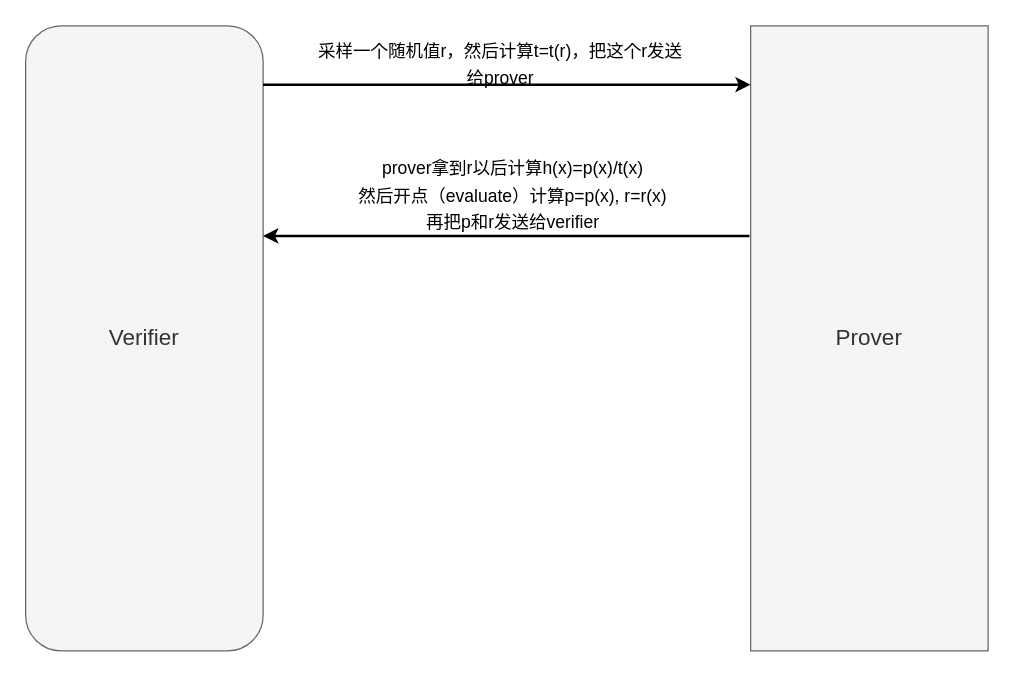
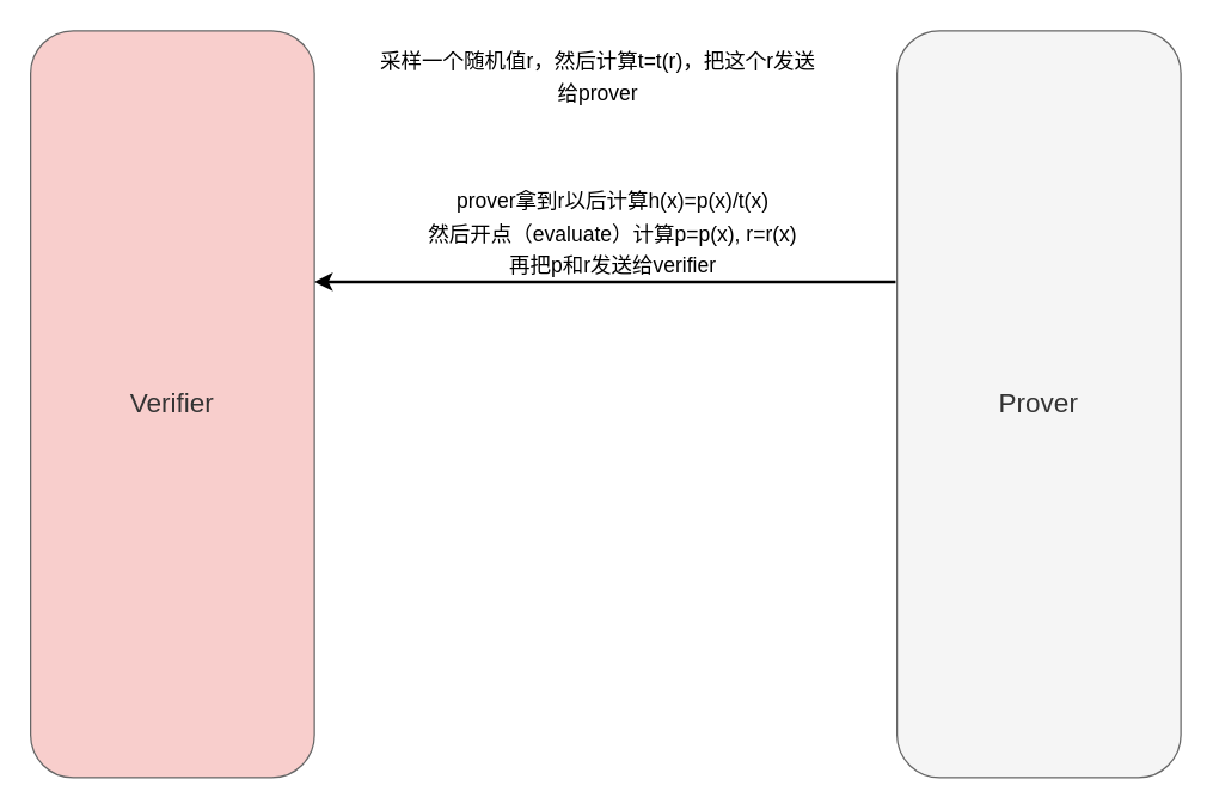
- <mxCell id="4" value="" style="endArrow=classic;html=1;rounded=0;fontSize=18;strokeWidth=2;exitX=1;exitY=0.094;exitDx=0;exitDy=0;exitPerimeter=0;entryX=0;entryY=0.094;entryDx=0;entryDy=0;entryPerimeter=0;" edge="1" parent="1" source="2" target="3"><mxGeometry width="50" height="50" relative="1" as="geometry"><mxPoint x="330" y="220" as="sourcePoint" /><mxPoint x="380" y="170" as="targetPoint" /></mxGeometry></mxCell>
- <mxCell id="2" value="&lt;font style=&quot;font-size: 18px;&quot;&gt;Verifier&lt;/font&gt;" style="rounded=1;whiteSpace=wrap;html=1;fillColor=#f5f5f5;fontColor=#333333;strokeColor=#666666;" vertex="1" parent="1"><mxGeometry x="20" y="20" width="190" height="500" as="geometry" /></mxCell>
+ <mxCell id="2" value="&lt;font style=&quot;font-size: 18px;&quot;&gt;Verifier&lt;/font&gt;" style="rounded=1;whiteSpace=wrap;html=1;fillColor=#f8cecc;fontColor=#333333;strokeColor=#666666;" vertex="1" parent="1"><mxGeometry x="20" y="20" width="190" height="500" as="geometry" /></mxCell>
- <mxCell id="3" value="&lt;font style=&quot;font-size: 18px;&quot;&gt;Prover&lt;/font&gt;" style="whiteSpace=wrap;html=1;fillColor=#f5f5f5;fontColor=#333333;strokeColor=#666666;rounded=0;" vertex="1" parent="1"><mxGeometry x="600" y="20" width="190" height="500" as="geometry" /></mxCell>
+ <mxCell id="3" value="&lt;font style=&quot;font-size: 18px;&quot;&gt;Prover&lt;/font&gt;" style="rounded=1;whiteSpace=wrap;html=1;fillColor=#f5f5f5;fontColor=#333333;strokeColor=#666666;" vertex="1" parent="1"><mxGeometry x="600" y="20" width="190" height="500" as="geometry" /></mxCell>
